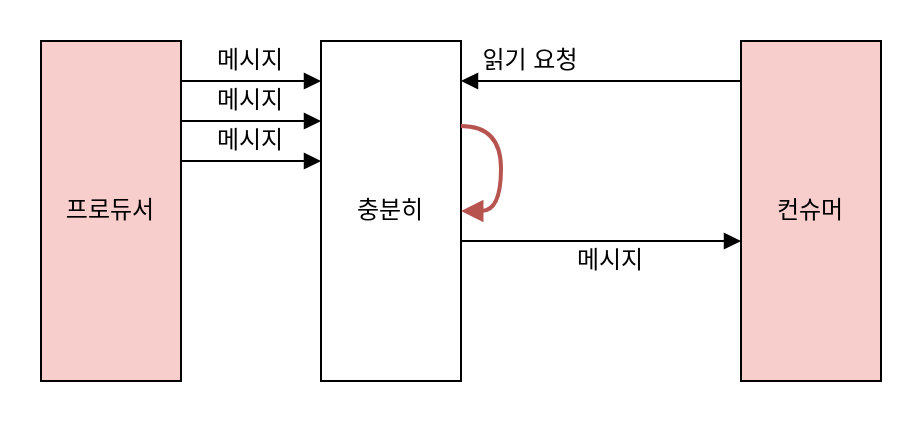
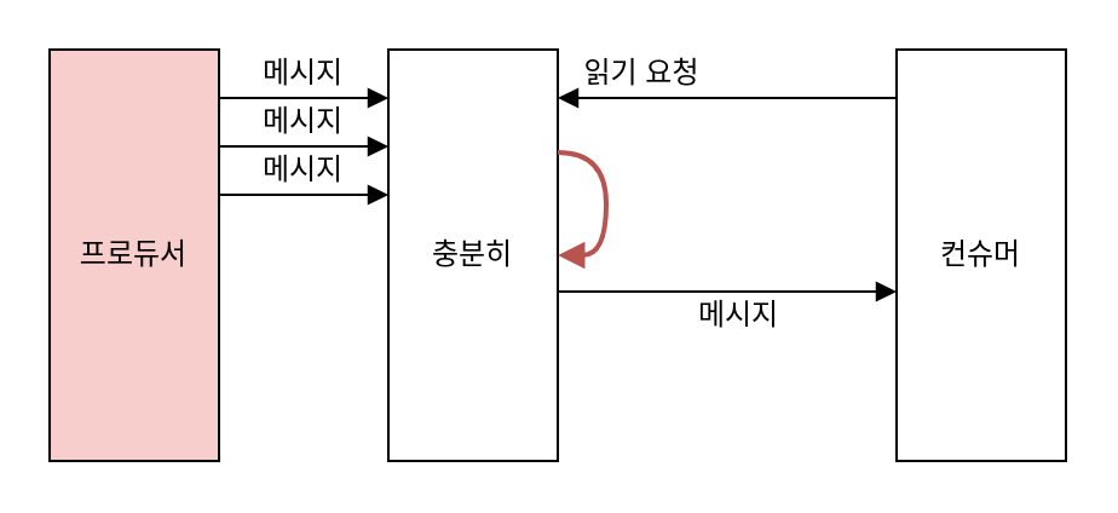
- <mxCell id="9" value="컨슈머" style="rounded=0;whiteSpace=wrap;html=1;fillColor=#f8cecc;" vertex="1" parent="1"><mxGeometry x="370" y="20" width="70" height="170" as="geometry" /></mxCell>
+ <mxCell id="9" value="컨슈머" style="rounded=0;whiteSpace=wrap;html=1;" vertex="1" parent="1"><mxGeometry x="370" y="20" width="70" height="170" as="geometry" /></mxCell>
